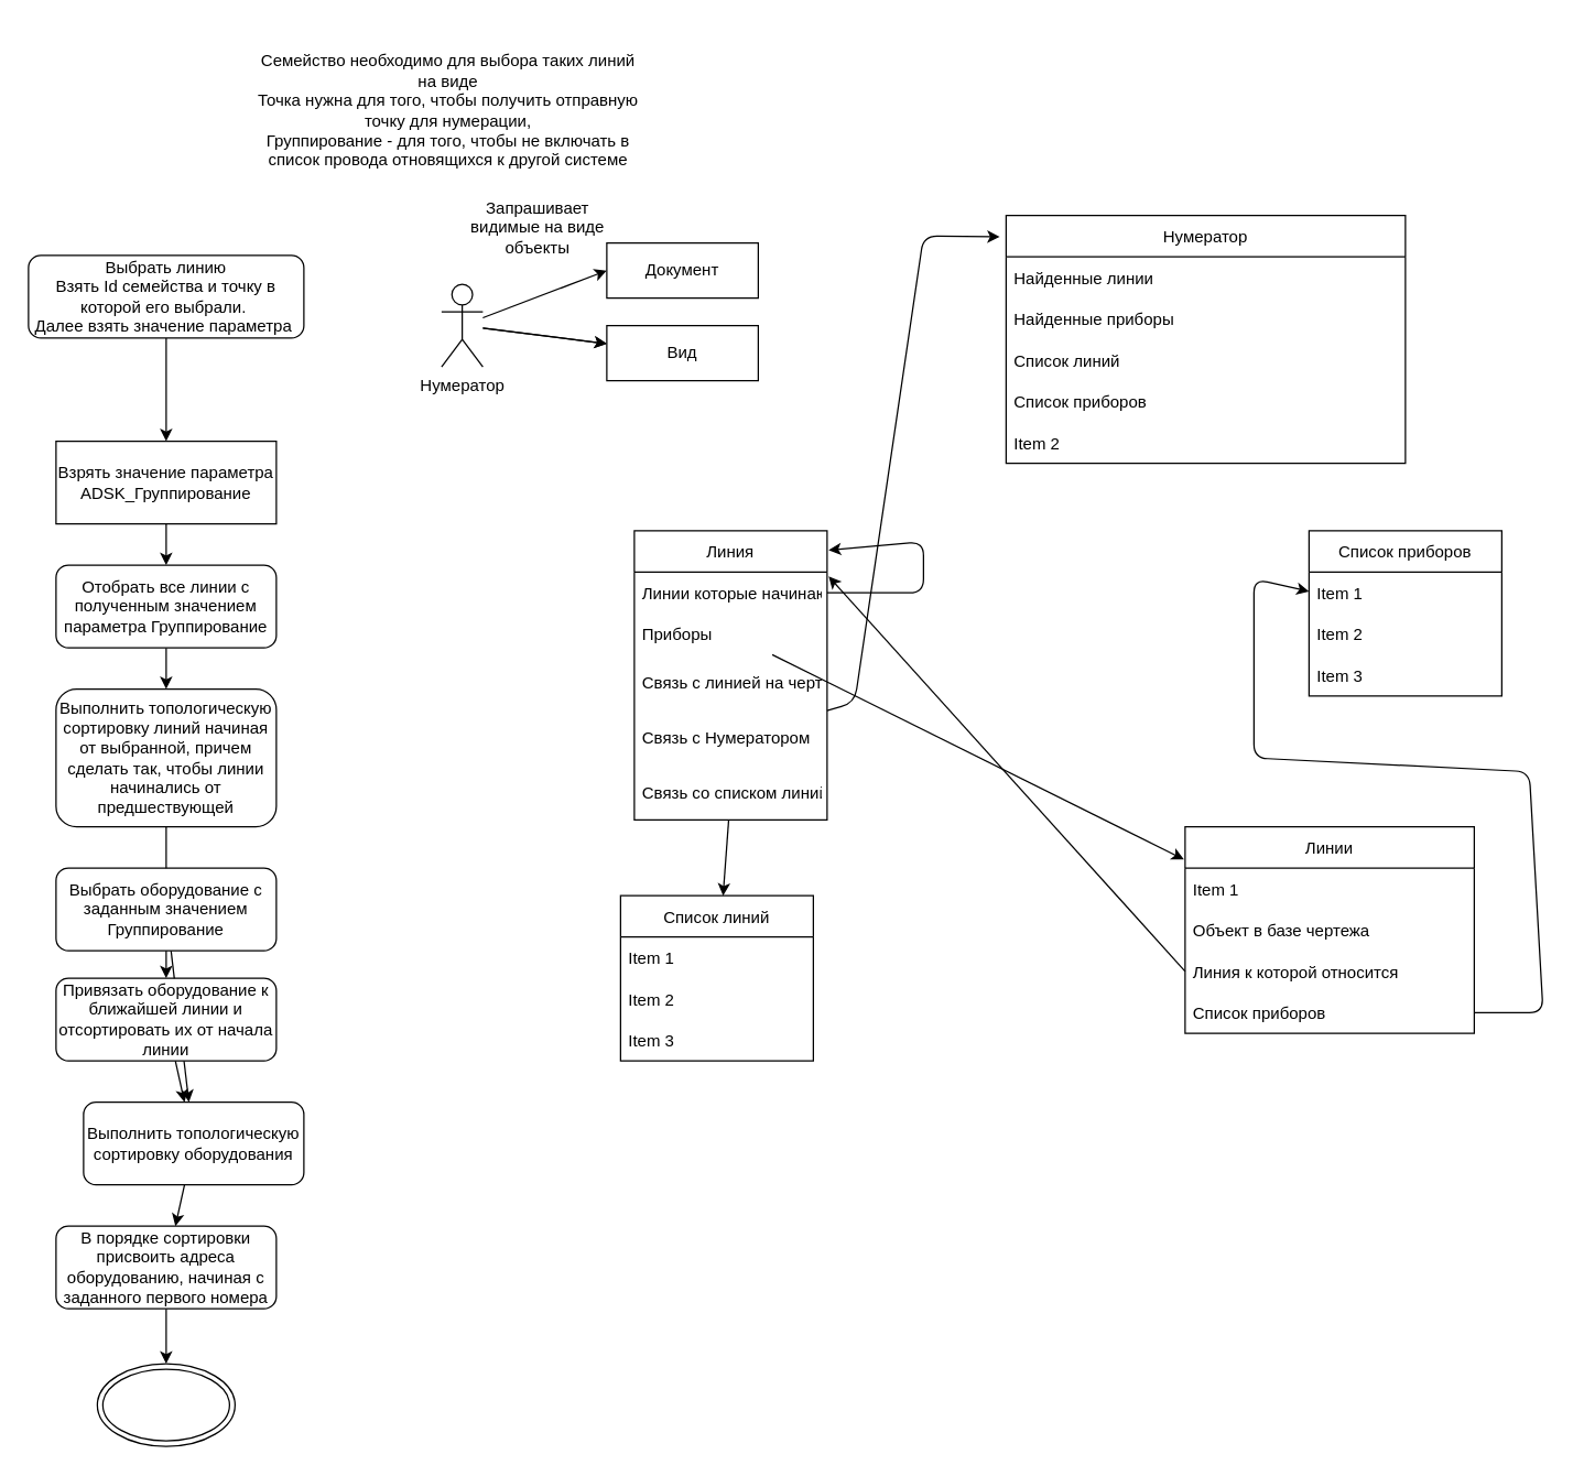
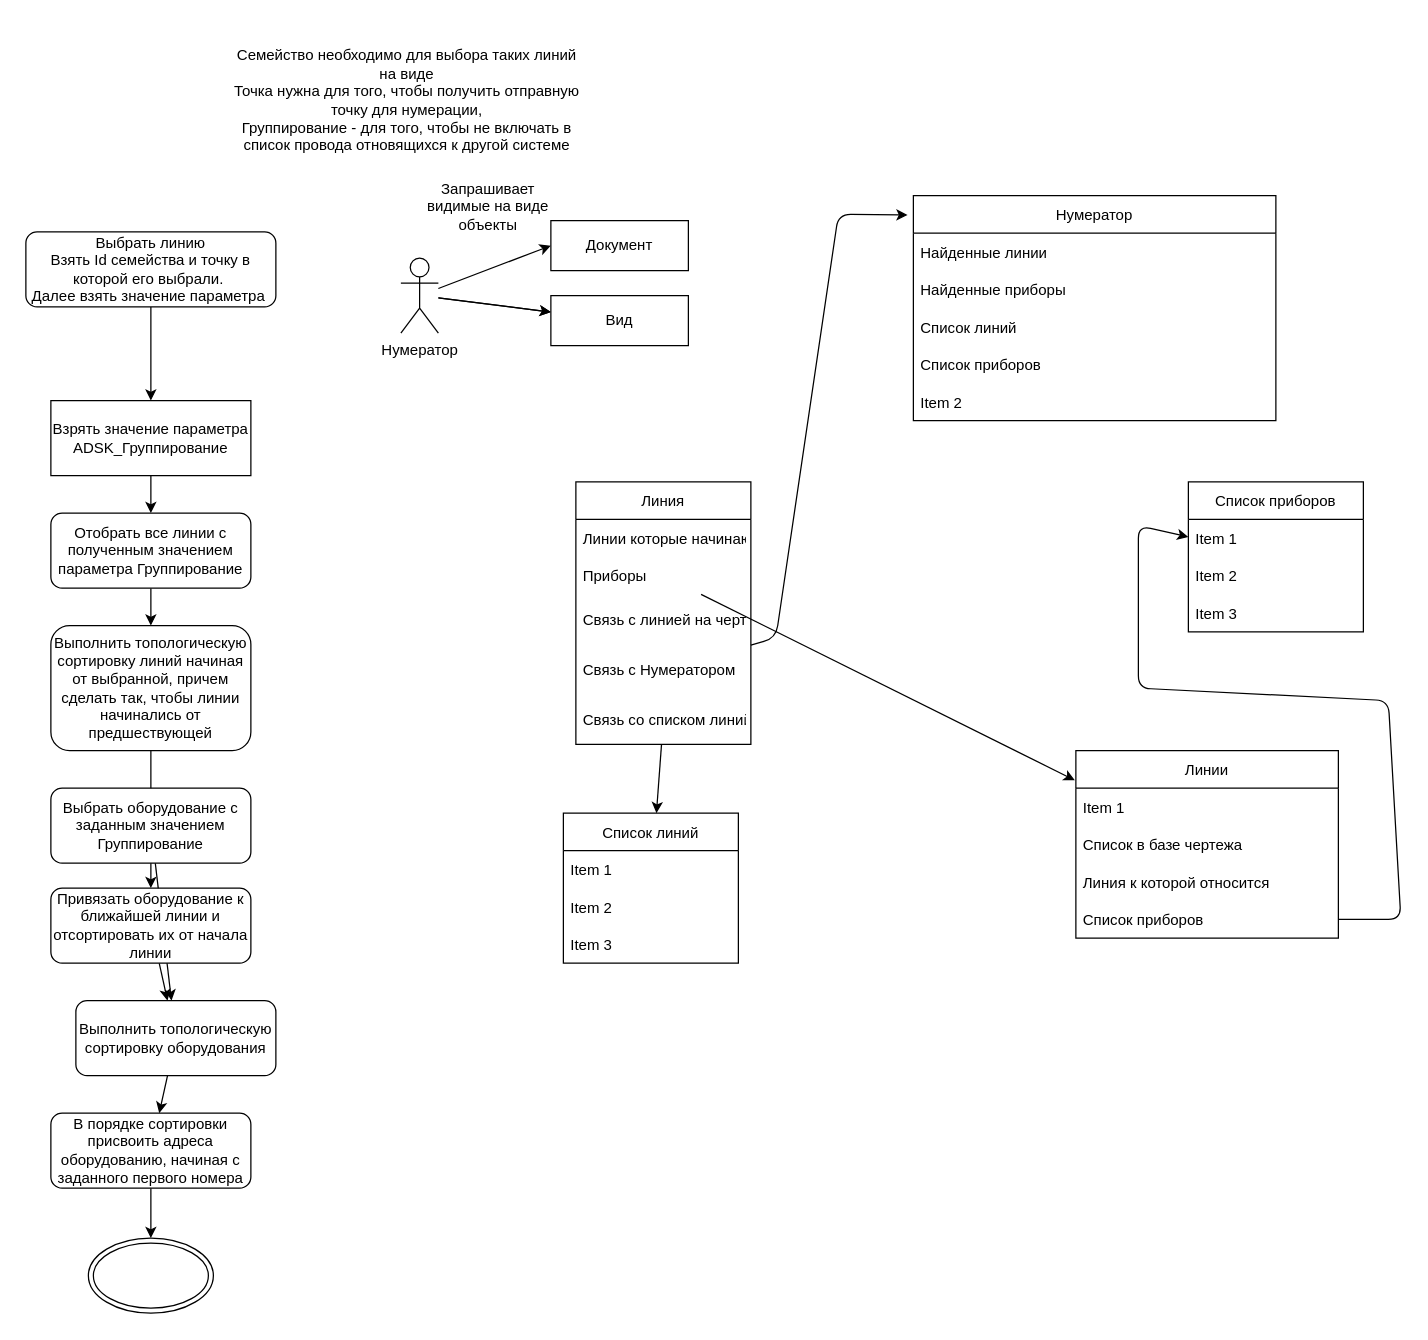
- <mxCell id="31" style="edgeStyle=none;html=1;entryX=1.008;entryY=0.067;entryDx=0;entryDy=0;entryPerimeter=0;" parent="27" source="28" target="27" edge="1"><mxGeometry relative="1" as="geometry"><mxPoint x="210" y="-10" as="targetPoint" /><Array as="points"><mxPoint x="210" y="45" /><mxPoint x="210" y="8" /></Array></mxGeometry></mxCell>
- <mxCell id="40" style="edgeStyle=none;html=1;entryX=1.008;entryY=0.158;entryDx=0;entryDy=0;entryPerimeter=0;exitX=0;exitY=0.5;exitDx=0;exitDy=0;" parent="1" source="37" target="27" edge="1"><mxGeometry relative="1" as="geometry" /></mxCell>
- <mxCell id="36" value="Объект в базе чертежа" style="text;strokeColor=none;fillColor=none;align=left;verticalAlign=middle;spacingLeft=4;spacingRight=4;overflow=hidden;points=[[0,0.5],[1,0.5]];portConstraint=eastwest;rotatable=0;" parent="34" vertex="1"><mxGeometry y="60" width="210" height="30" as="geometry" /></mxCell>
+ <mxCell id="36" value="Список в базе чертежа" style="text;strokeColor=none;fillColor=none;align=left;verticalAlign=middle;spacingLeft=4;spacingRight=4;overflow=hidden;points=[[0,0.5],[1,0.5]];portConstraint=eastwest;rotatable=0;" parent="34" vertex="1"><mxGeometry y="60" width="210" height="30" as="geometry" /></mxCell>
